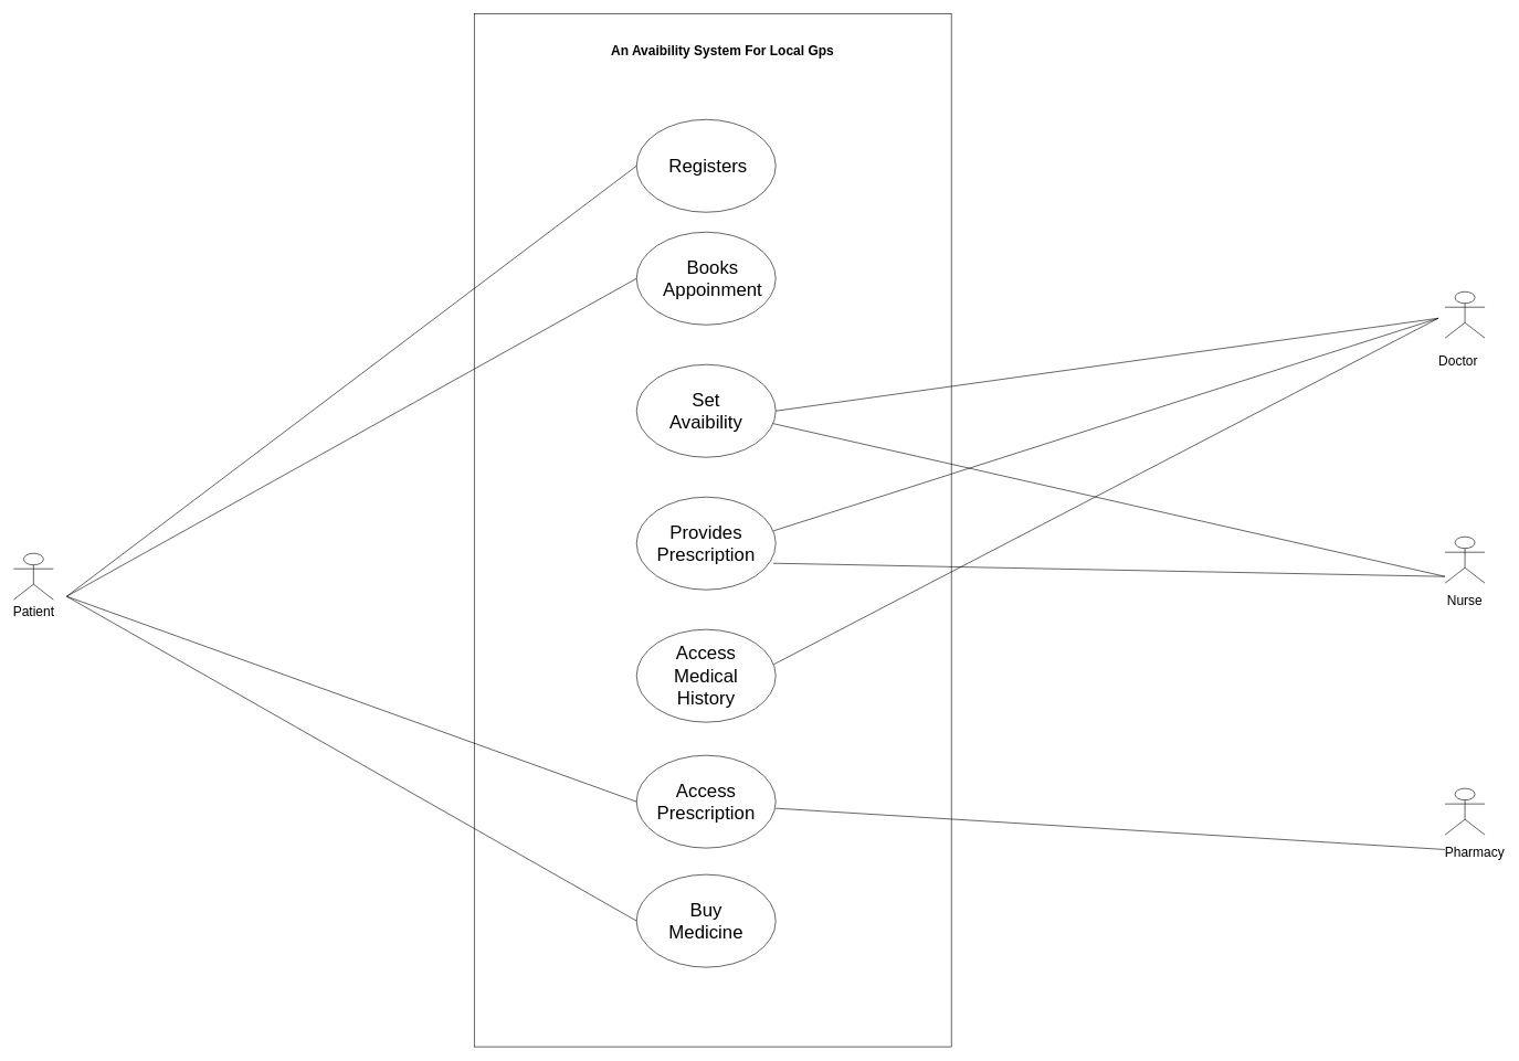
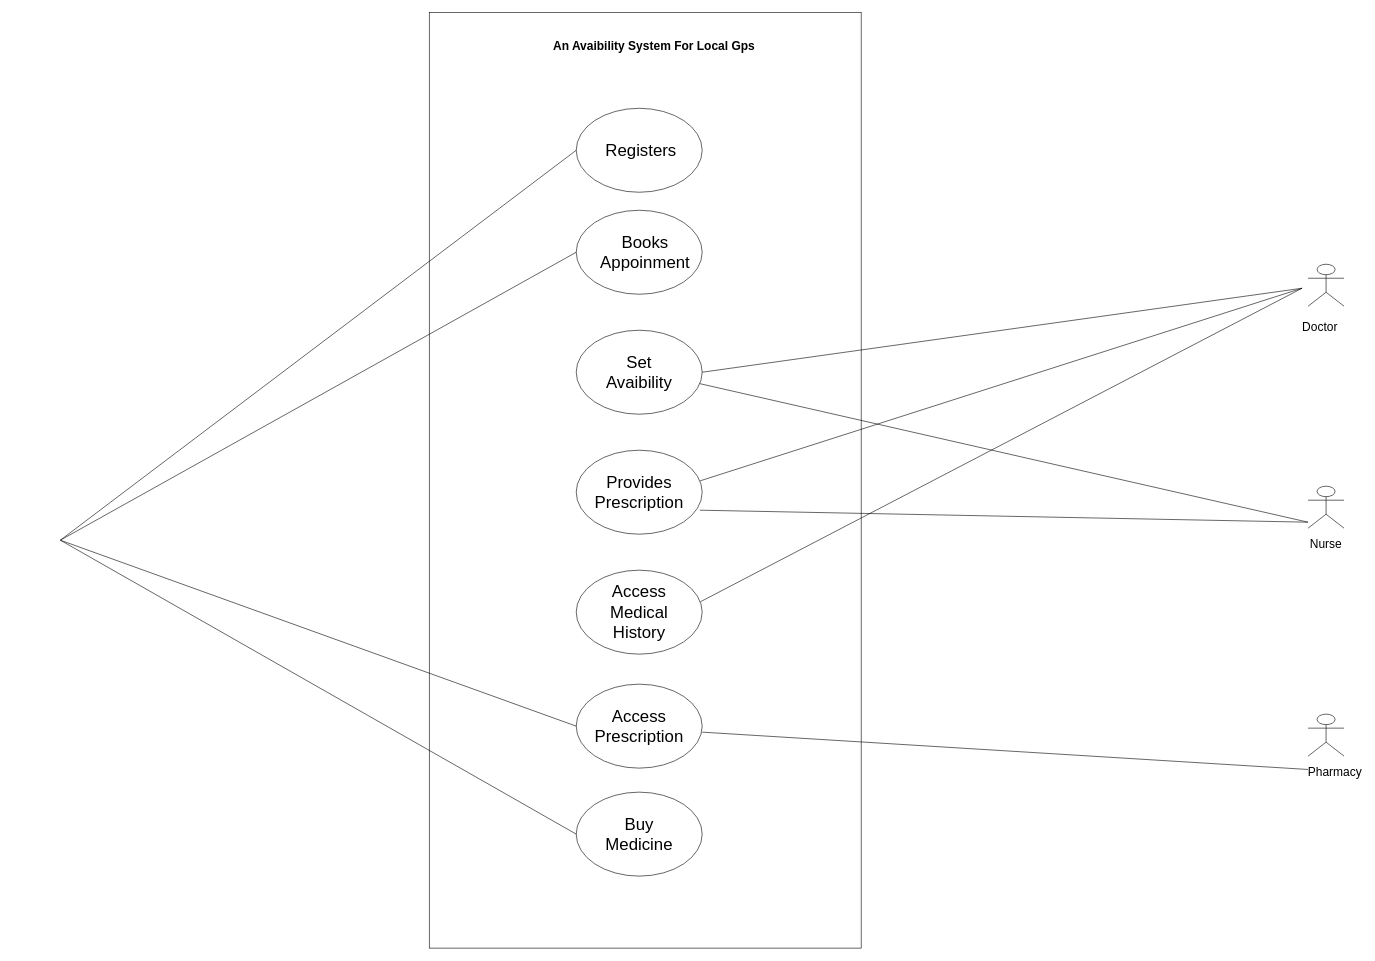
- <mxCell id="16" value="&lt;font style=&quot;font-size: 20px;&quot;&gt;Patient&lt;/font&gt;" style="shape=umlActor;html=1;verticalLabelPosition=bottom;verticalAlign=top;align=center;" parent="1" vertex="1"><mxGeometry x="20" y="835" width="60" height="70" as="geometry" /></mxCell>
